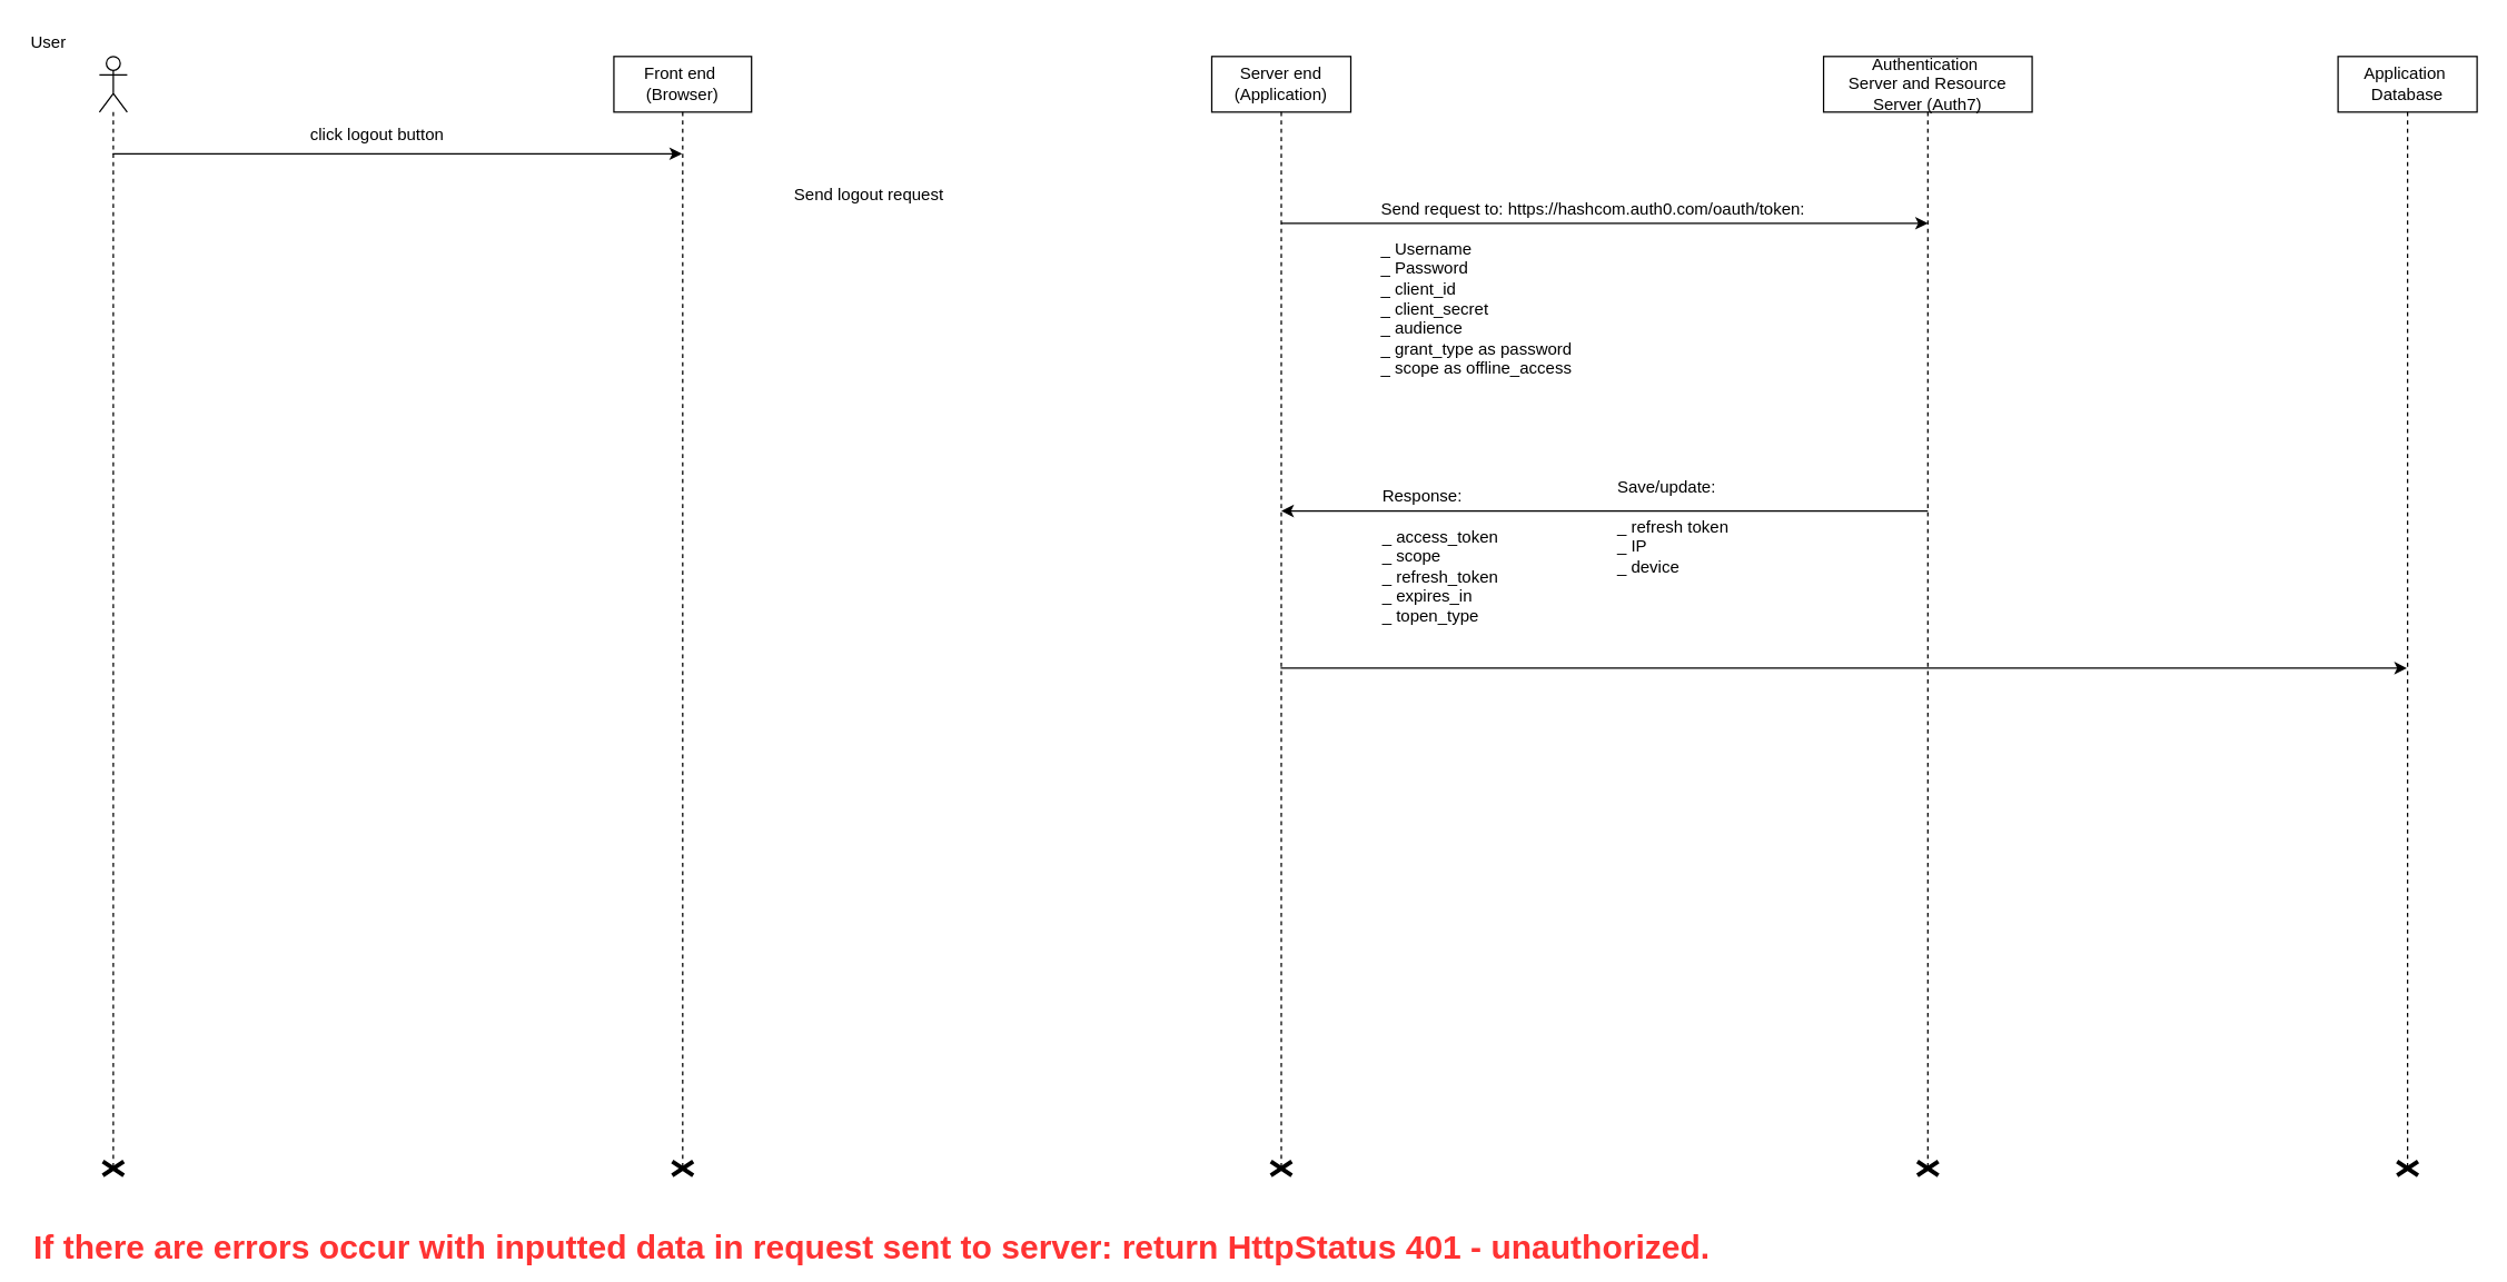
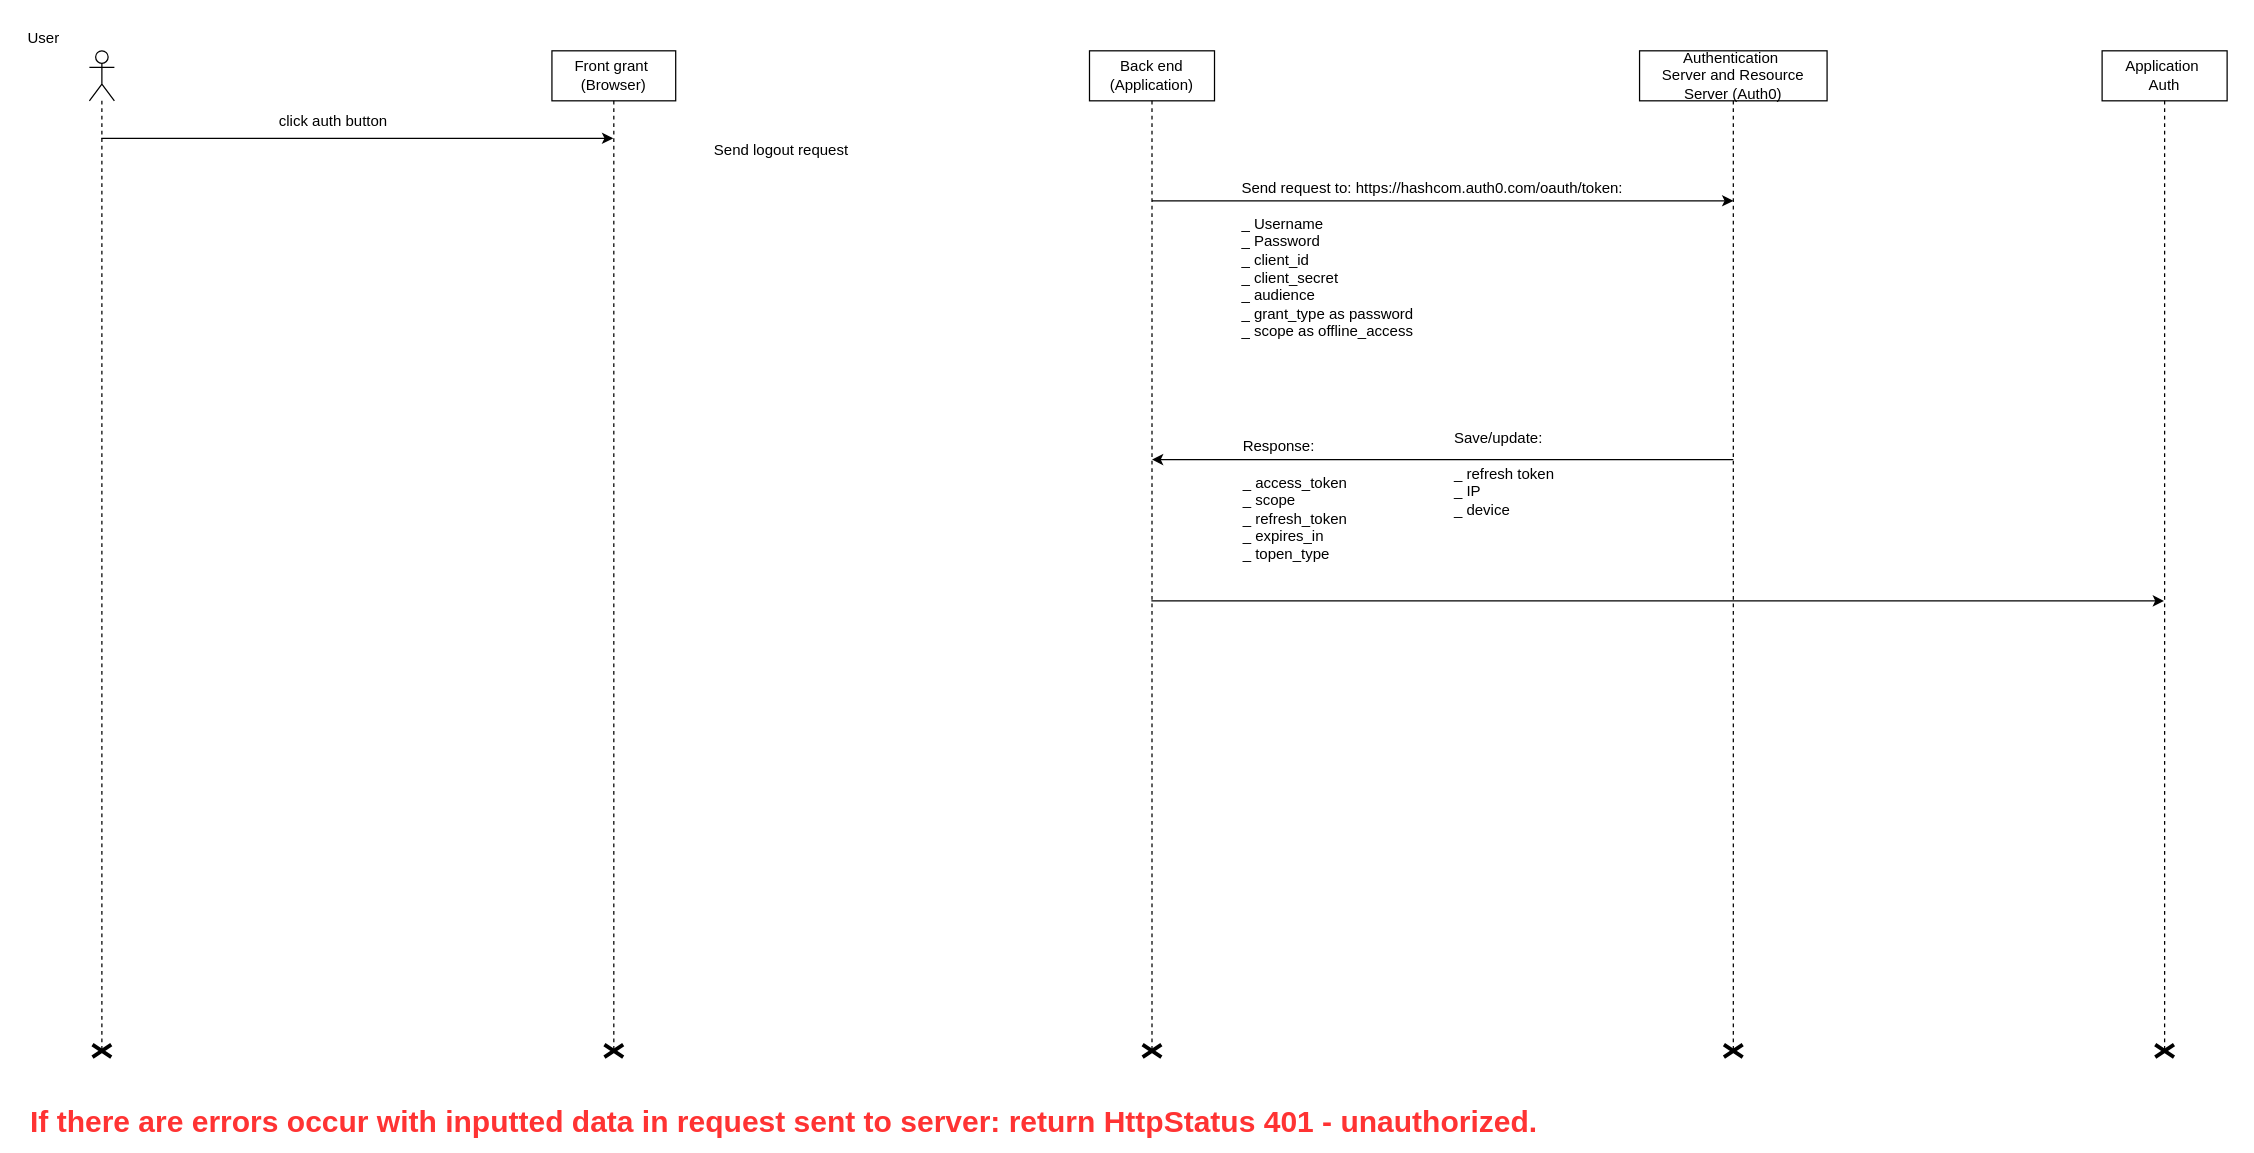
- <mxCell id="2" value="Front end&amp;nbsp;&lt;br&gt;(Browser)&lt;br&gt;" style="shape=umlLifeline;perimeter=lifelinePerimeter;whiteSpace=wrap;html=1;container=1;collapsible=0;recursiveResize=0;outlineConnect=0;" vertex="1" parent="1"><mxGeometry x="441" y="40" width="99" height="800" as="geometry" /></mxCell>
+ <mxCell id="2" value="Front grant&amp;nbsp;&lt;br&gt;(Browser)&lt;br&gt;" style="shape=umlLifeline;perimeter=lifelinePerimeter;whiteSpace=wrap;html=1;container=1;collapsible=0;recursiveResize=0;outlineConnect=0;" vertex="1" parent="1"><mxGeometry x="441" y="40" width="99" height="800" as="geometry" /></mxCell>
- <mxCell id="8" value="Server end&lt;br&gt;(Application)&lt;br&gt;" style="shape=umlLifeline;perimeter=lifelinePerimeter;whiteSpace=wrap;html=1;container=1;collapsible=0;recursiveResize=0;outlineConnect=0;" vertex="1" parent="1"><mxGeometry x="871" y="40" width="100" height="800" as="geometry" /></mxCell>
+ <mxCell id="8" value="Back end&lt;br&gt;(Application)&lt;br&gt;" style="shape=umlLifeline;perimeter=lifelinePerimeter;whiteSpace=wrap;html=1;container=1;collapsible=0;recursiveResize=0;outlineConnect=0;" vertex="1" parent="1"><mxGeometry x="871" y="40" width="100" height="800" as="geometry" /></mxCell>
- <mxCell id="4" value="Authentication&amp;nbsp;&lt;br&gt;Server and Resource Server (Auth7)&lt;br&gt;" style="shape=umlLifeline;perimeter=lifelinePerimeter;whiteSpace=wrap;html=1;container=1;collapsible=0;recursiveResize=0;outlineConnect=0;" vertex="1" parent="1"><mxGeometry x="1311" y="40" width="150" height="800" as="geometry" /></mxCell>
+ <mxCell id="4" value="Authentication&amp;nbsp;&lt;br&gt;Server and Resource Server (Auth0)&lt;br&gt;" style="shape=umlLifeline;perimeter=lifelinePerimeter;whiteSpace=wrap;html=1;container=1;collapsible=0;recursiveResize=0;outlineConnect=0;" vertex="1" parent="1"><mxGeometry x="1311" y="40" width="150" height="800" as="geometry" /></mxCell>
- <mxCell id="16" value="Application&amp;nbsp;&lt;br&gt;Database&lt;br&gt;" style="shape=umlLifeline;perimeter=lifelinePerimeter;whiteSpace=wrap;html=1;container=1;collapsible=0;recursiveResize=0;outlineConnect=0;" vertex="1" parent="1"><mxGeometry x="1681" y="40" width="100" height="800" as="geometry" /></mxCell>
+ <mxCell id="16" value="Application&amp;nbsp;&lt;br&gt;Auth&lt;br&gt;" style="shape=umlLifeline;perimeter=lifelinePerimeter;whiteSpace=wrap;html=1;container=1;collapsible=0;recursiveResize=0;outlineConnect=0;" vertex="1" parent="1"><mxGeometry x="1681" y="40" width="100" height="800" as="geometry" /></mxCell>
- <mxCell id="9" value="click logout button&lt;br&gt;&lt;br&gt;" style="text;html=1;resizable=0;points=[];autosize=1;align=left;verticalAlign=top;spacingTop=-4;" vertex="1" parent="1"><mxGeometry x="221" y="87" width="110" height="30" as="geometry" /></mxCell>
+ <mxCell id="9" value="click auth button&lt;br&gt;&lt;br&gt;" style="text;html=1;resizable=0;points=[];autosize=1;align=left;verticalAlign=top;spacingTop=-4;" vertex="1" parent="1"><mxGeometry x="221" y="87" width="110" height="30" as="geometry" /></mxCell>
- <mxCell id="10" value="Send logout request&lt;br&gt;" style="text;html=1;resizable=0;points=[];autosize=1;align=left;verticalAlign=top;spacingTop=-4;" vertex="1" parent="1"><mxGeometry x="569" y="130" width="120" height="20" as="geometry" /></mxCell>
+ <mxCell id="10" value="Send logout request&lt;br&gt;" style="text;html=1;resizable=0;points=[];autosize=1;align=left;verticalAlign=top;spacingTop=-4;" vertex="1" parent="1"><mxGeometry x="569" y="110" width="120" height="20" as="geometry" /></mxCell>
